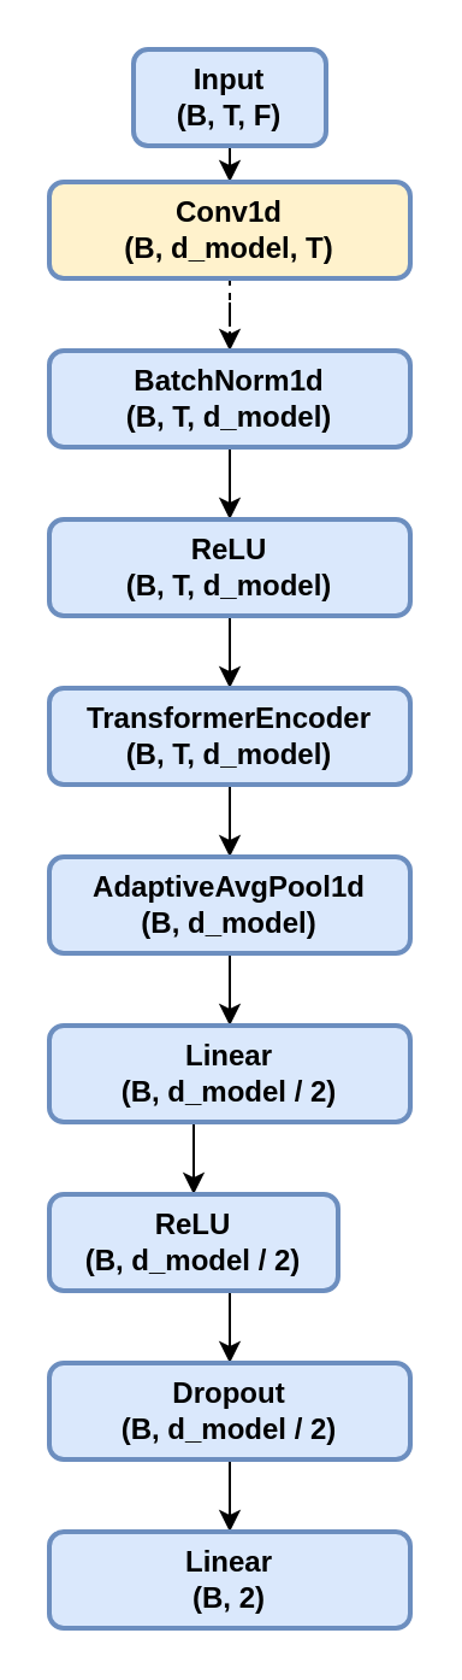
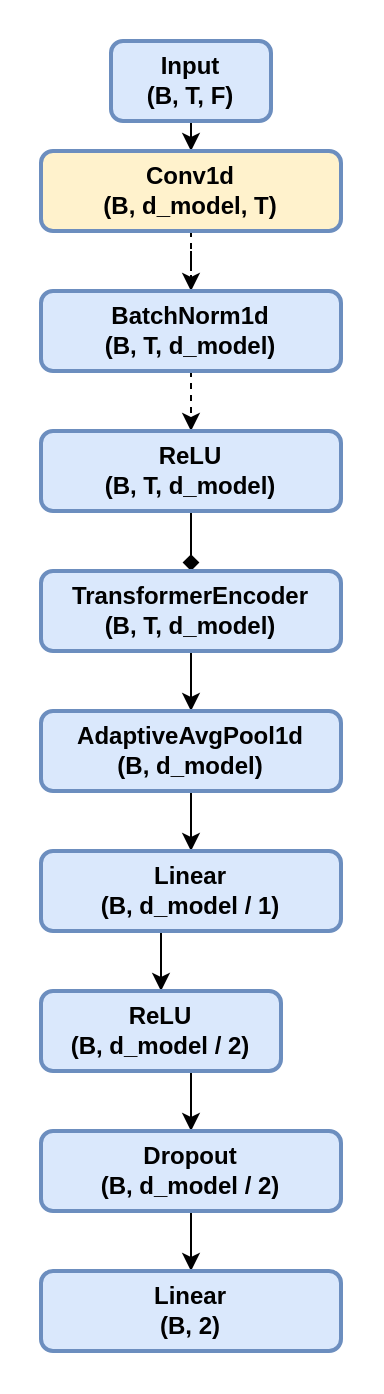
- <mxCell id="6" style="edgeStyle=orthogonalEdgeStyle;rounded=0;orthogonalLoop=1;jettySize=auto;html=1;exitX=0.5;exitY=1;exitDx=0;exitDy=0;entryX=0.5;entryY=0;entryDx=0;entryDy=0;" edge="1" parent="1" source="7" target="9"><mxGeometry relative="1" as="geometry" /></mxCell>
+ <mxCell id="6" style="edgeStyle=orthogonalEdgeStyle;rounded=0;orthogonalLoop=1;jettySize=auto;html=1;exitX=0.5;exitY=1;exitDx=0;exitDy=0;entryX=0.5;entryY=0;entryDx=0;entryDy=0;dashed=1;" edge="1" parent="1" source="7" target="9"><mxGeometry relative="1" as="geometry" /></mxCell>
- <mxCell id="8" style="edgeStyle=orthogonalEdgeStyle;rounded=0;orthogonalLoop=1;jettySize=auto;html=1;exitX=0.5;exitY=1;exitDx=0;exitDy=0;entryX=0.5;entryY=0;entryDx=0;entryDy=0;" edge="1" parent="1" source="9" target="11"><mxGeometry relative="1" as="geometry" /></mxCell>
+ <mxCell id="8" style="edgeStyle=orthogonalEdgeStyle;rounded=0;orthogonalLoop=1;jettySize=auto;html=1;exitX=0.5;exitY=1;exitDx=0;exitDy=0;entryX=0.5;entryY=0;entryDx=0;entryDy=0;endArrow=diamond;" edge="1" parent="1" source="9" target="11"><mxGeometry relative="1" as="geometry" /></mxCell>
- <mxCell id="15" value="&lt;b&gt;Linear&lt;/b&gt;&lt;br&gt;&lt;div&gt;&lt;b&gt;(B, d_model / 2)&lt;/b&gt;&lt;/div&gt;" style="rounded=1;whiteSpace=wrap;html=1;fillColor=#dae8fc;strokeColor=#6c8ebf;strokeWidth=2;" vertex="1" parent="1"><mxGeometry x="20" y="425" width="150" height="40" as="geometry" /></mxCell>
+ <mxCell id="15" value="&lt;b&gt;Linear&lt;/b&gt;&lt;br&gt;&lt;div&gt;&lt;b&gt;(B, d_model / 1)&lt;/b&gt;&lt;/div&gt;" style="rounded=1;whiteSpace=wrap;html=1;fillColor=#dae8fc;strokeColor=#6c8ebf;strokeWidth=2;" vertex="1" parent="1"><mxGeometry x="20" y="425" width="150" height="40" as="geometry" /></mxCell>
